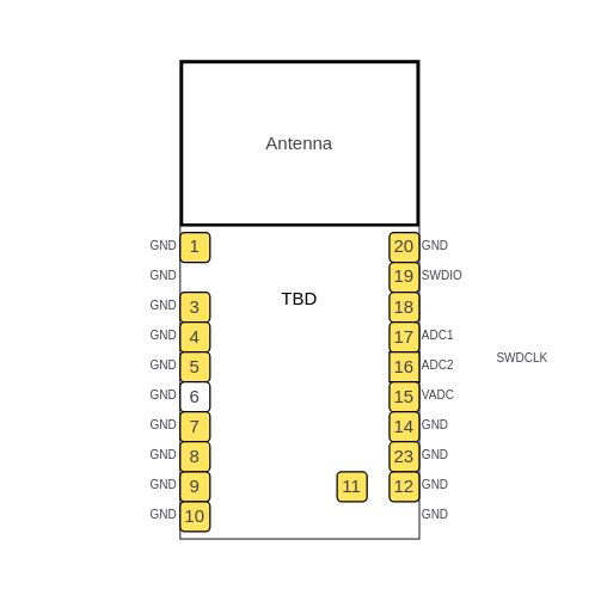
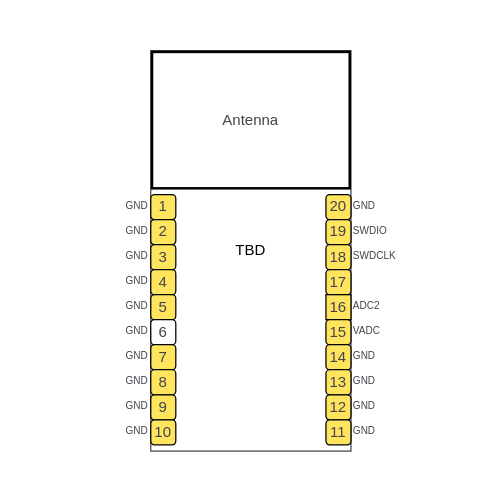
+ <mxCell id="7" value="2" style="rounded=1;whiteSpace=wrap;html=1;strokeWidth=1;fillColor=#FFE45E;fontColor=#44434D;" vertex="1" parent="1"><mxGeometry x="120" y="175" width="20" height="20" as="geometry" /></mxCell>
- <mxCell id="38" value="&lt;span style=&quot;font-size: 8px&quot;&gt;ADC1&lt;/span&gt;" style="text;html=1;strokeColor=none;fillColor=none;align=left;verticalAlign=middle;whiteSpace=wrap;rounded=1;fontColor=#44434D;" vertex="1" parent="1"><mxGeometry x="280" y="215" width="40" height="15" as="geometry" /></mxCell>
- <mxCell id="37" value="&lt;span style=&quot;font-size: 8px&quot;&gt;SWDCLK&lt;/span&gt;" style="text;html=1;strokeColor=none;fillColor=none;align=left;verticalAlign=middle;whiteSpace=wrap;rounded=1;fontColor=#44434D;" vertex="1" parent="1"><mxGeometry x="330" y="230" width="40" height="15" as="geometry" /></mxCell>
+ <mxCell id="37" value="&lt;span style=&quot;font-size: 8px&quot;&gt;SWDCLK&lt;/span&gt;" style="text;html=1;strokeColor=none;fillColor=none;align=left;verticalAlign=middle;whiteSpace=wrap;rounded=1;fontColor=#44434D;" vertex="1" parent="1"><mxGeometry x="280" y="195" width="40" height="15" as="geometry" /></mxCell>
- <mxCell id="32" value="23" style="rounded=1;whiteSpace=wrap;html=1;strokeWidth=1;fillColor=#FFE45E;fontColor=#44434D;" vertex="1" parent="1"><mxGeometry x="260" y="295" width="20" height="20" as="geometry" /></mxCell>
+ <mxCell id="32" value="13" style="rounded=1;whiteSpace=wrap;html=1;strokeWidth=1;fillColor=#FFE45E;fontColor=#44434D;" vertex="1" parent="1"><mxGeometry x="260" y="295" width="20" height="20" as="geometry" /></mxCell>
- <mxCell id="34" value="11" style="rounded=1;whiteSpace=wrap;html=1;strokeWidth=1;fillColor=#FFE45E;fontColor=#44434D;" vertex="1" parent="1"><mxGeometry x="225" y="315" width="20" height="20" as="geometry" /></mxCell>
+ <mxCell id="34" value="11" style="rounded=1;whiteSpace=wrap;html=1;strokeWidth=1;fillColor=#FFE45E;fontColor=#44434D;" vertex="1" parent="1"><mxGeometry x="260" y="335" width="20" height="20" as="geometry" /></mxCell>
